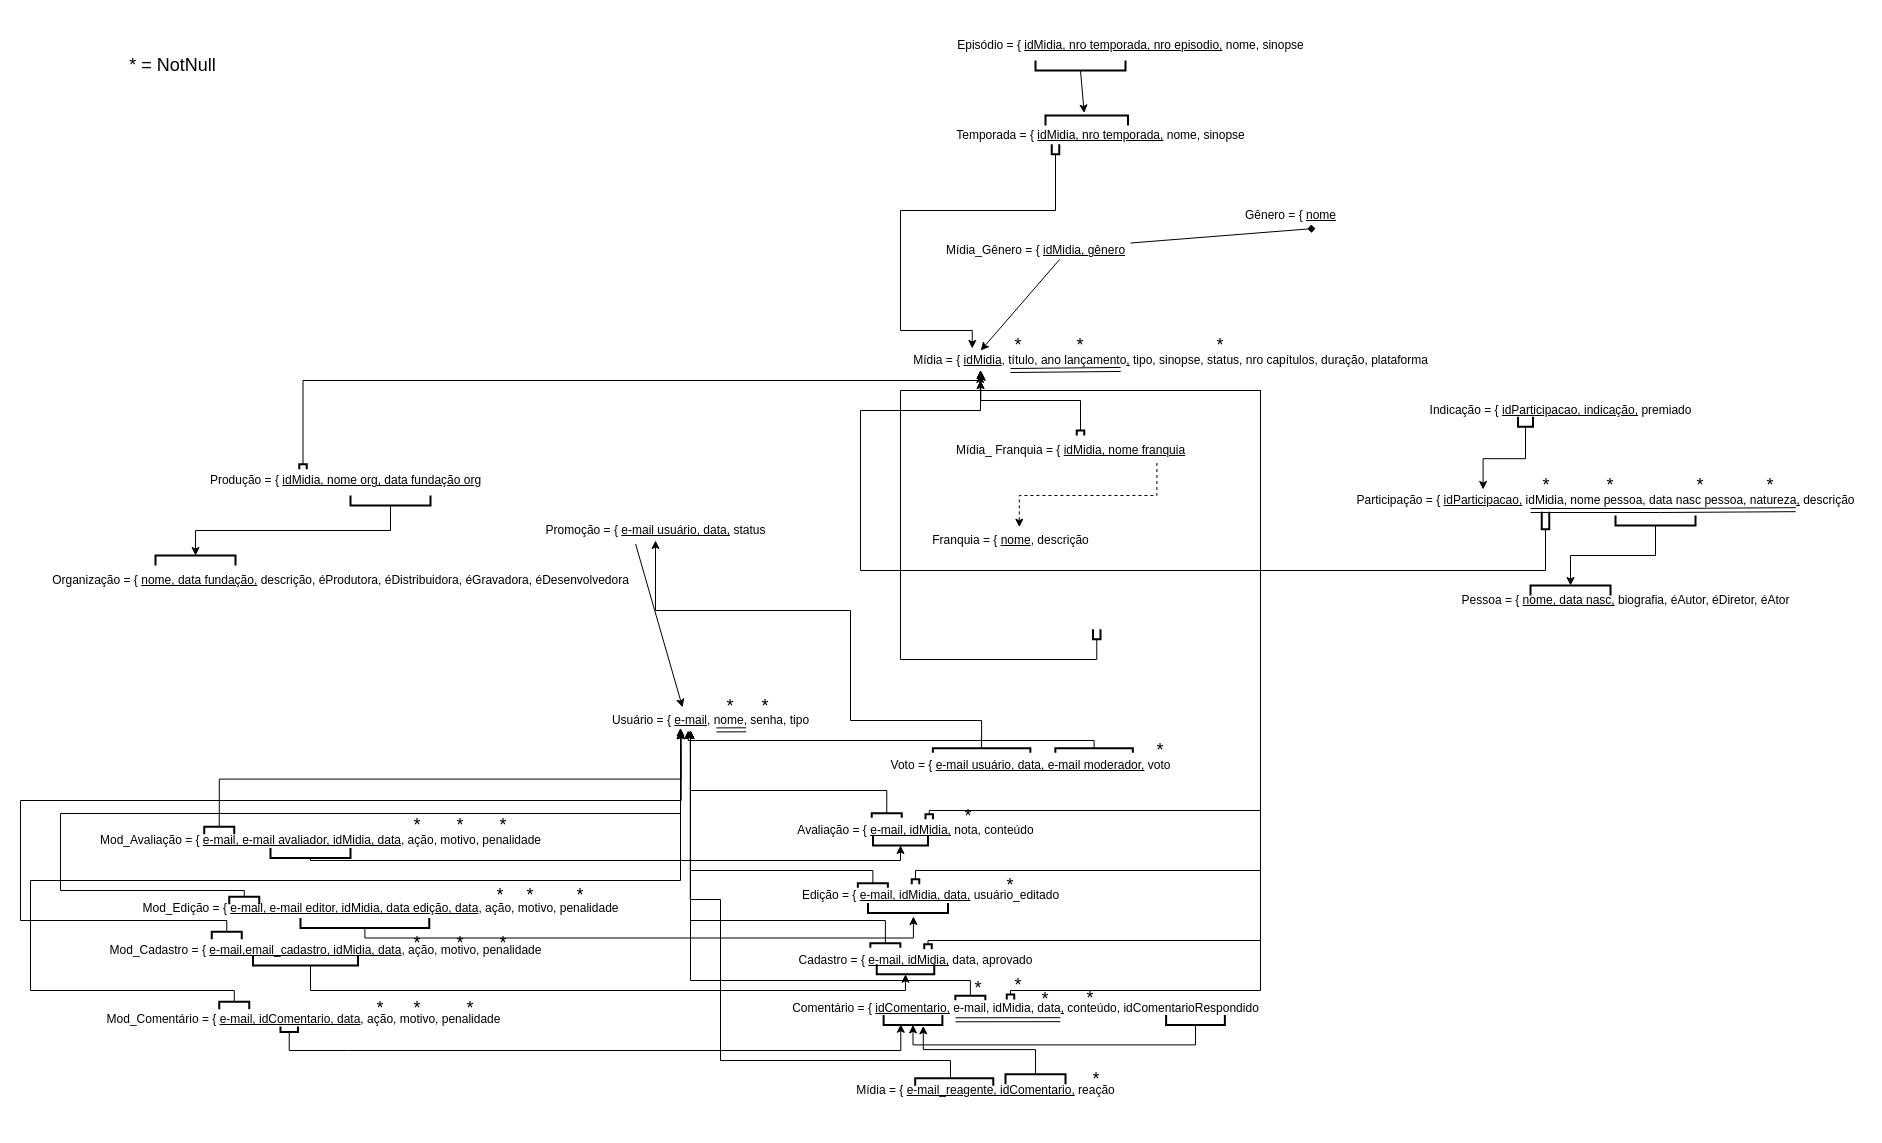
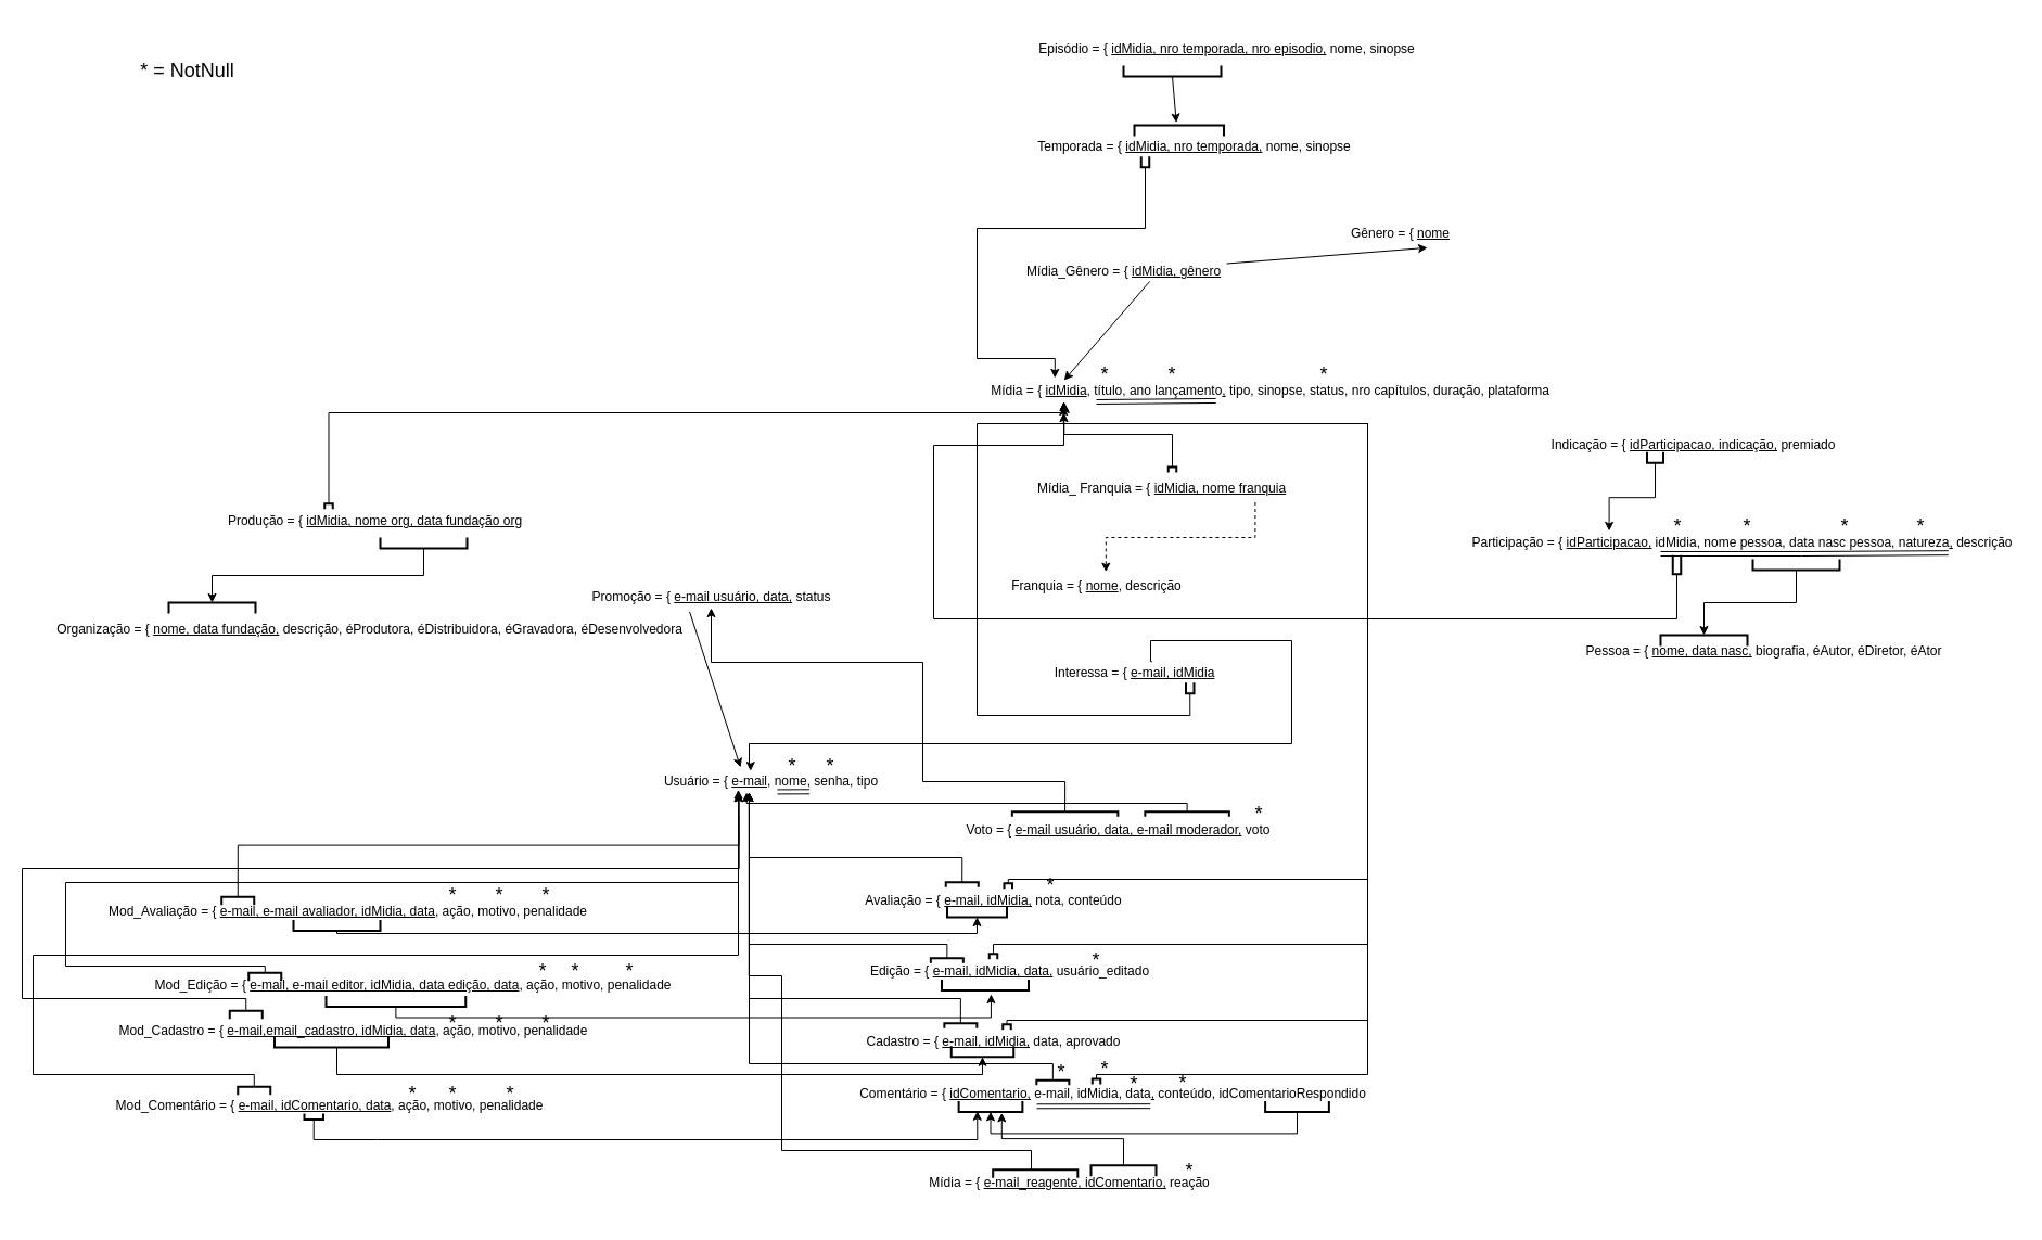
- <mxCell id="55" value="" style="endArrow=diamond;html=1;rounded=0;entryX=0.728;entryY=1.144;entryDx=0;entryDy=0;entryPerimeter=0;" parent="1" source="54" target="4" edge="1"><mxGeometry width="50" height="50" relative="1" as="geometry"><mxPoint x="1155" y="250" as="sourcePoint" /><mxPoint x="1205" y="200" as="targetPoint" /></mxGeometry></mxCell>
+ <mxCell id="55" value="" style="endArrow=classic;html=1;rounded=0;entryX=0.728;entryY=1.144;entryDx=0;entryDy=0;entryPerimeter=0;" parent="1" source="54" target="4" edge="1"><mxGeometry width="50" height="50" relative="1" as="geometry"><mxPoint x="1155" y="250" as="sourcePoint" /><mxPoint x="1205" y="200" as="targetPoint" /></mxGeometry></mxCell>
- <mxCell id="20" value="Promoção = { &lt;u&gt;e-mail usuário, data,&lt;/u&gt; status" style="text;html=1;align=center;verticalAlign=middle;resizable=0;points=[];autosize=1;strokeColor=none;fillColor=none;" parent="1" vertex="1"><mxGeometry x="535" y="520" width="240" height="20" as="geometry" /></mxCell>
+ <mxCell id="20" value="Promoção = { &lt;u&gt;e-mail usuário, data,&lt;/u&gt; status" style="text;html=1;align=center;verticalAlign=middle;resizable=0;points=[];autosize=1;strokeColor=none;fillColor=none;" parent="1" vertex="1"><mxGeometry x="535" y="540" width="240" height="20" as="geometry" /></mxCell>
+ <mxCell id="15" value="Interessa = { &lt;u&gt;e-mail, idMidia&lt;/u&gt;" style="text;html=1;align=center;verticalAlign=middle;resizable=0;points=[];autosize=1;strokeColor=none;fillColor=none;" parent="1" vertex="1"><mxGeometry x="965" y="610" width="160" height="20" as="geometry" /></mxCell>
+ <mxCell id="38" value="" style="endArrow=classic;html=1;rounded=0;exitX=0.602;exitY=-0.036;exitDx=0;exitDy=0;exitPerimeter=0;entryX=0.415;entryY=0.008;entryDx=0;entryDy=0;entryPerimeter=0;edgeStyle=orthogonalEdgeStyle;" parent="1" source="15" target="2" edge="1"><mxGeometry width="50" height="50" relative="1" as="geometry"><mxPoint x="1150" y="610" as="sourcePoint" /><mxPoint x="1010" y="730" as="targetPoint" /><Array as="points"><mxPoint x="1060" y="609" /><mxPoint x="1060" y="590" /><mxPoint x="1190" y="590" /><mxPoint x="1190" y="685" /><mxPoint x="690" y="685" /><mxPoint x="690" y="707" /><mxPoint x="691" y="707" /></Array></mxGeometry></mxCell>
